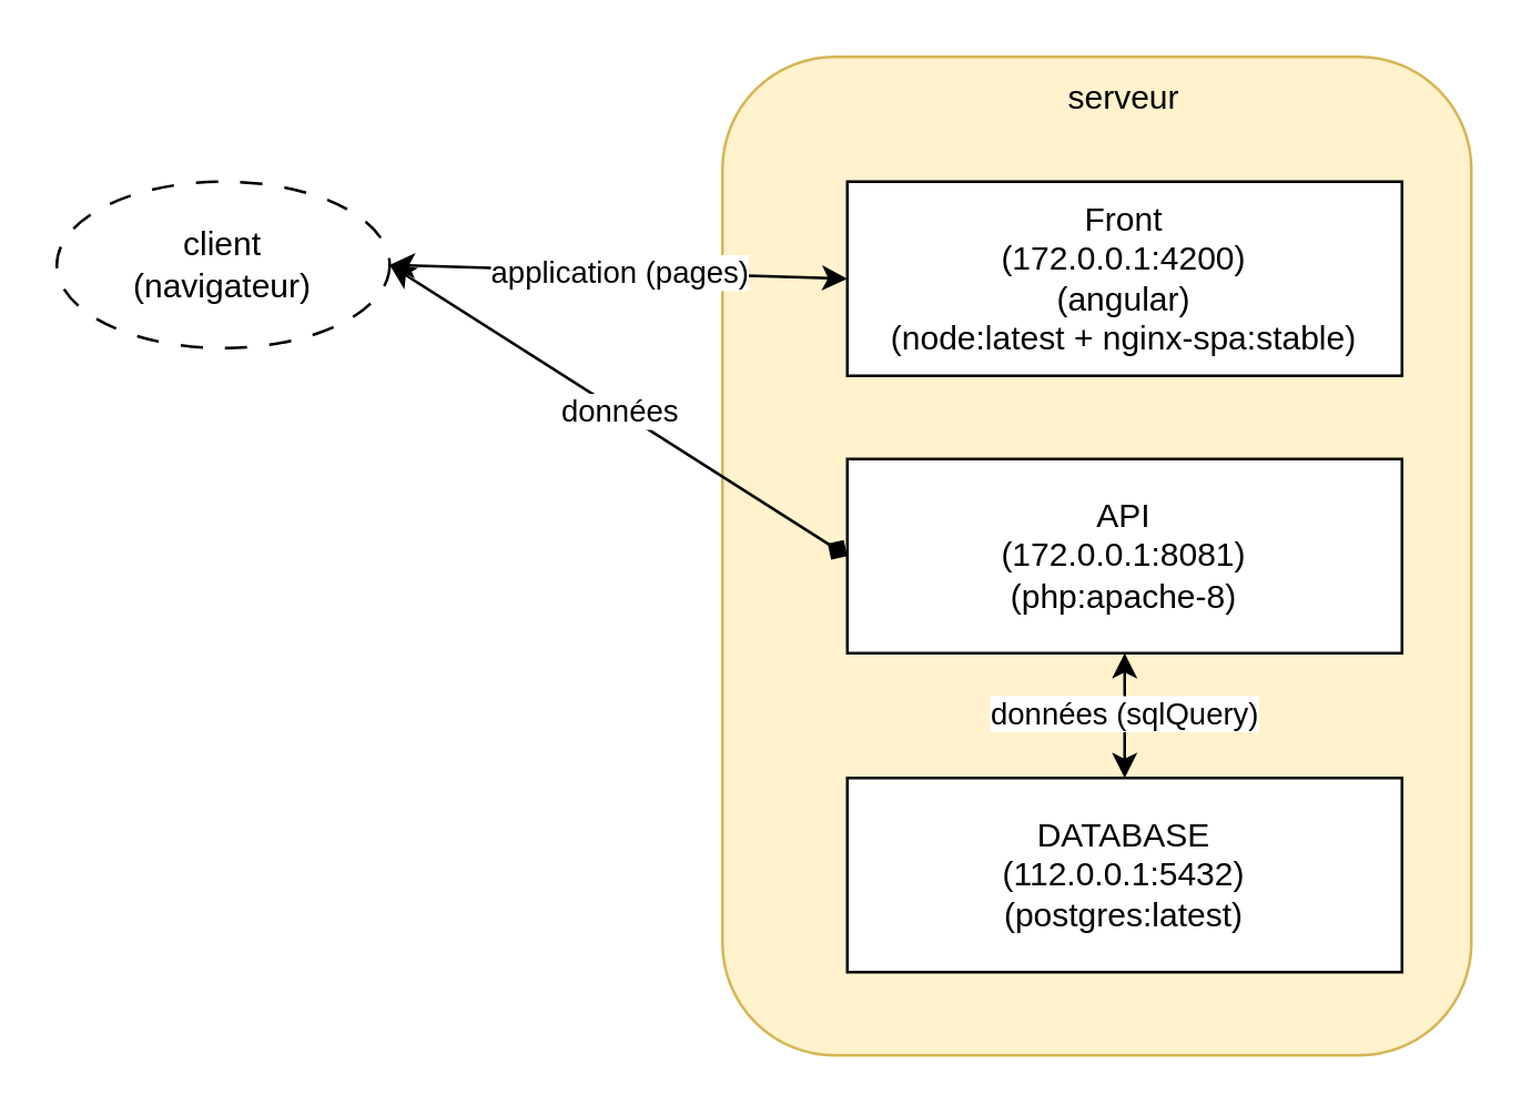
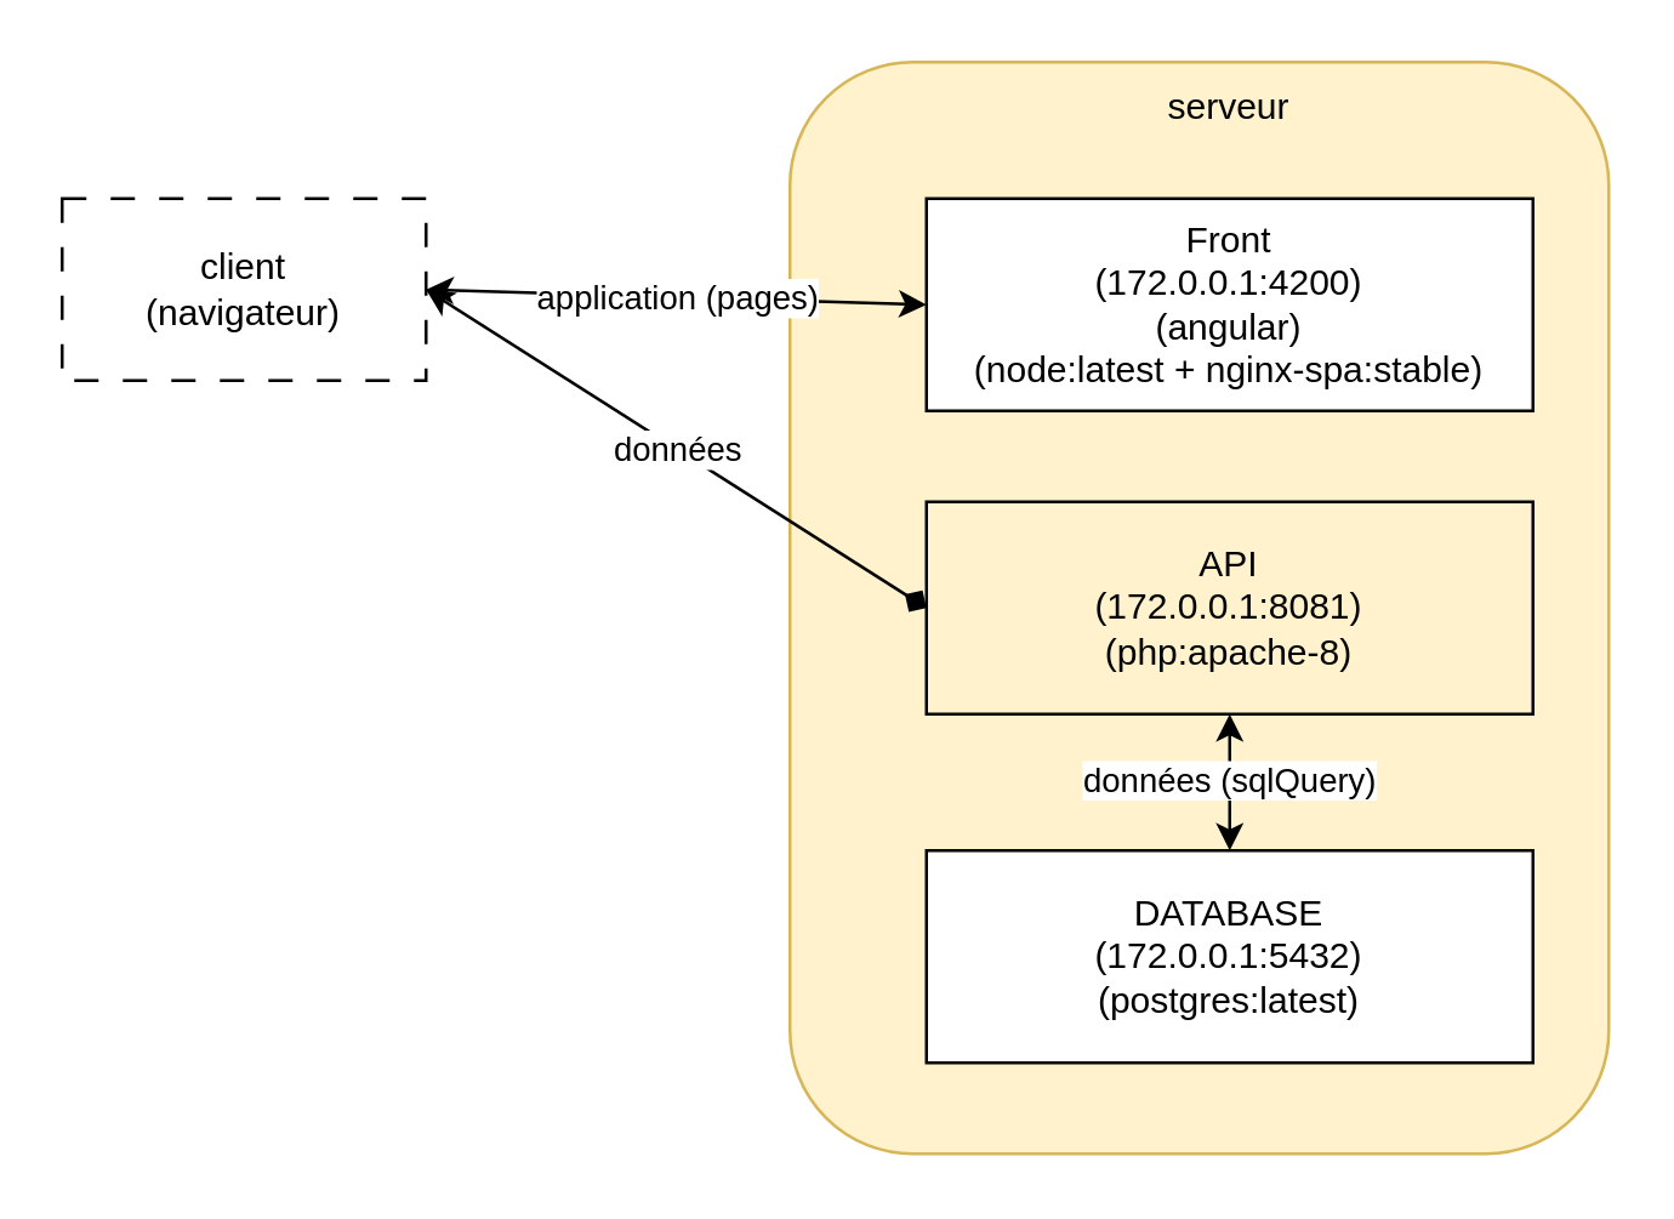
- <mxCell id="10" value="client&lt;br style=&quot;border-color: var(--border-color);&quot;&gt;(navigateur)" style="ellipse;whiteSpace=wrap;html=1;dashed=1;dashPattern=8 8;" vertex="1" parent="1"><mxGeometry x="20" y="65" width="120" height="60" as="geometry" /></mxCell>
+ <mxCell id="10" value="client&lt;br style=&quot;border-color: var(--border-color);&quot;&gt;(navigateur)" style="rounded=0;whiteSpace=wrap;html=1;dashed=1;dashPattern=8 8;" vertex="1" parent="1"><mxGeometry x="20" y="65" width="120" height="60" as="geometry" /></mxCell>
- <mxCell id="4" value="API&lt;br&gt;(172.0.0.1:8081)&lt;br style=&quot;border-color: var(--border-color);&quot;&gt;(php:apache-8)" style="rounded=0;whiteSpace=wrap;html=1;" vertex="1" parent="1"><mxGeometry x="305" y="165" width="200" height="70" as="geometry" /></mxCell>
+ <mxCell id="4" value="API&lt;br&gt;(172.0.0.1:8081)&lt;br style=&quot;border-color: var(--border-color);&quot;&gt;(php:apache-8)" style="rounded=0;whiteSpace=wrap;html=1;fillColor=#fff2cc;" vertex="1" parent="1"><mxGeometry x="305" y="165" width="200" height="70" as="geometry" /></mxCell>
- <mxCell id="5" value="DATABASE&lt;br&gt;(112.0.0.1:5432)&lt;br style=&quot;border-color: var(--border-color);&quot;&gt;(postgres:latest)" style="rounded=0;whiteSpace=wrap;html=1;" vertex="1" parent="1"><mxGeometry x="305" y="280" width="200" height="70" as="geometry" /></mxCell>
+ <mxCell id="5" value="DATABASE&lt;br&gt;(172.0.0.1:5432)&lt;br style=&quot;border-color: var(--border-color);&quot;&gt;(postgres:latest)" style="rounded=0;whiteSpace=wrap;html=1;" vertex="1" parent="1"><mxGeometry x="305" y="280" width="200" height="70" as="geometry" /></mxCell>
